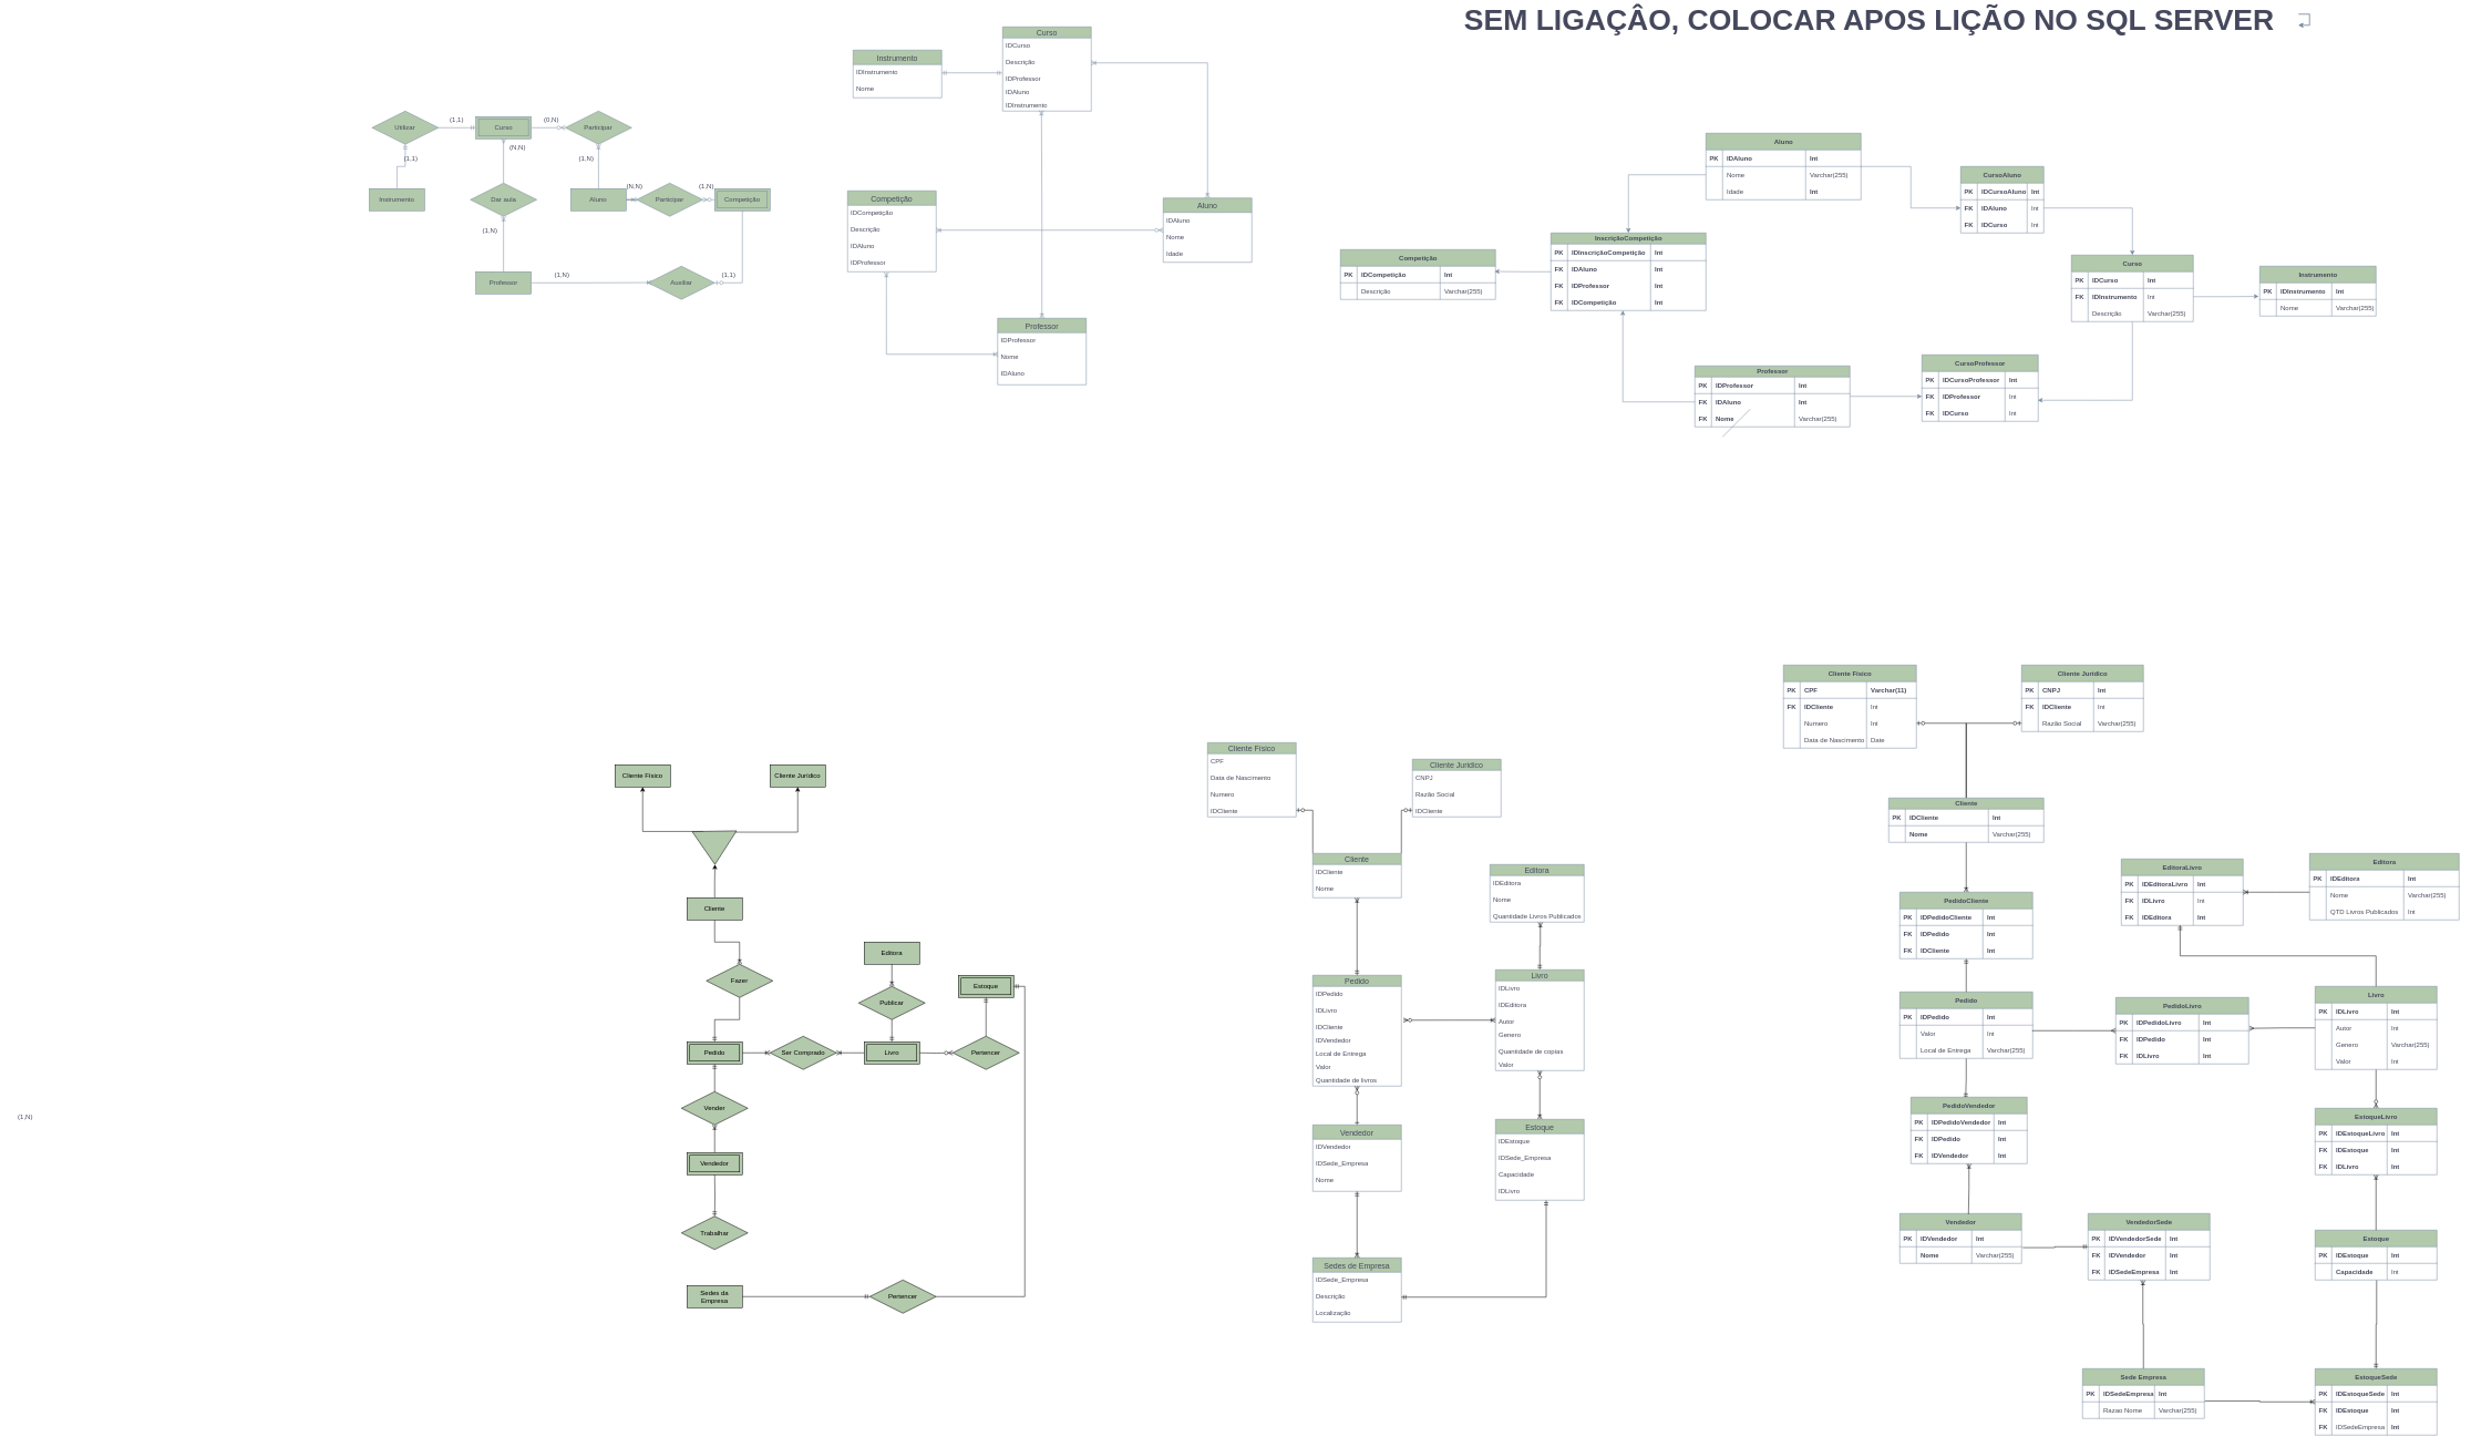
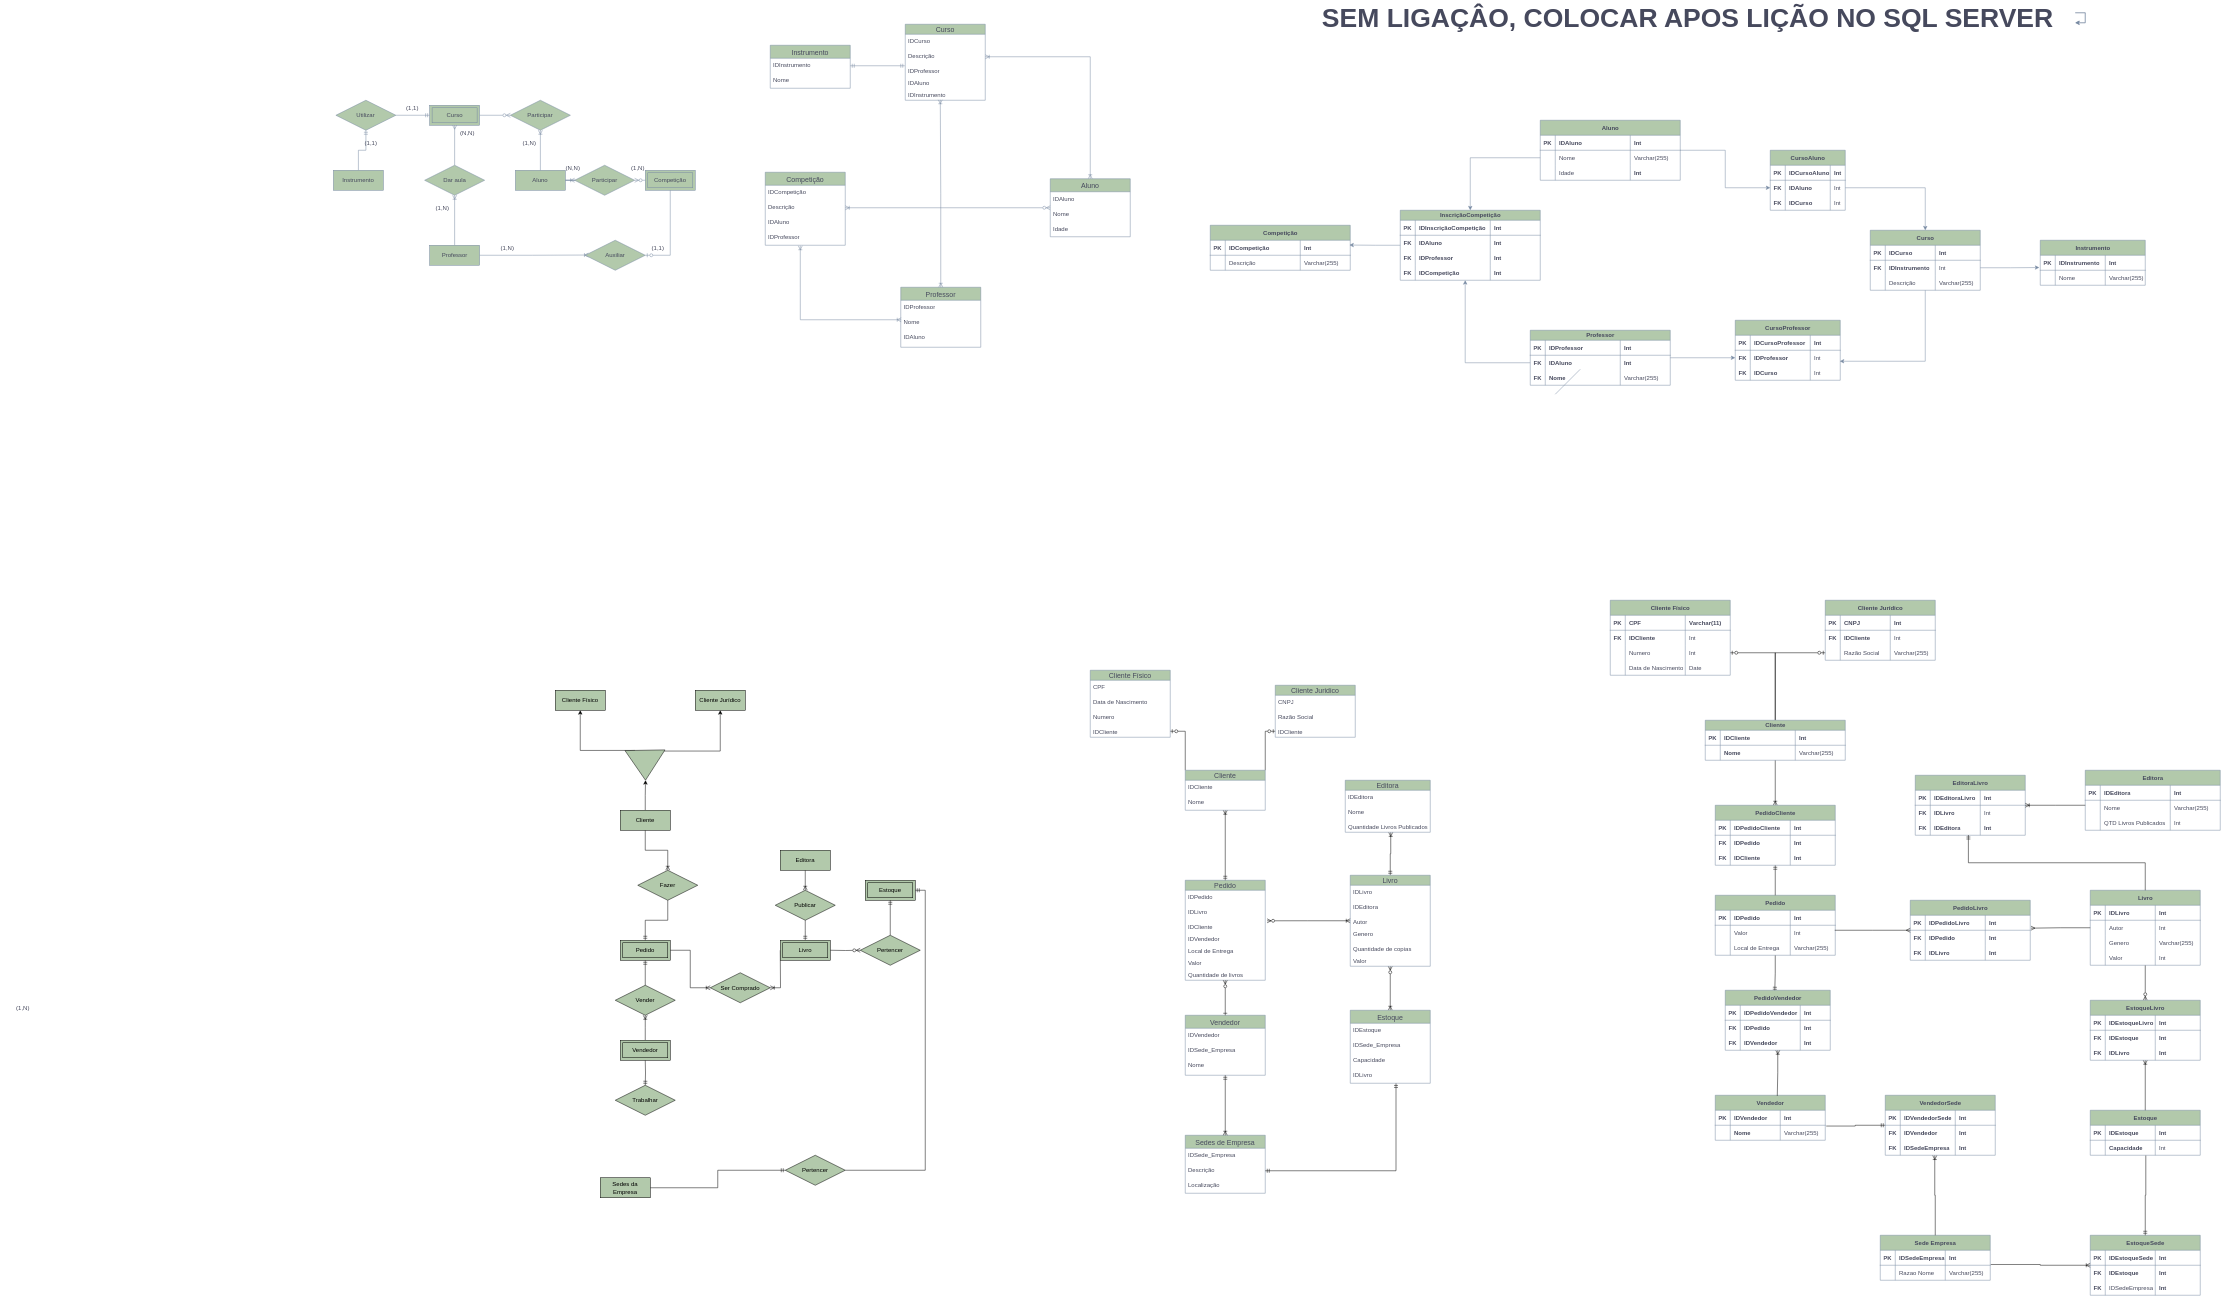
- <mxCell id="20" value="(0,N)" style="text;html=1;align=center;verticalAlign=middle;resizable=0;points=[];autosize=1;strokeColor=none;fillColor=none;labelBackgroundColor=none;fontColor=#46495D;" parent="1" vertex="1"><mxGeometry x="970.25" y="200" width="50" height="30" as="geometry" /></mxCell>
- <mxCell id="258" value="Ser Comprado" style="shape=rhombus;perimeter=rhombusPerimeter;whiteSpace=wrap;html=1;align=center;labelBackgroundColor=none;fillColor=#B2C9AB;strokeColor=#000000;fontColor=#000000;" parent="1" vertex="1"><mxGeometry x="1390" y="1870" width="120" height="60" as="geometry" /></mxCell>
+ <mxCell id="258" value="Ser Comprado" style="shape=rhombus;perimeter=rhombusPerimeter;whiteSpace=wrap;html=1;align=center;labelBackgroundColor=none;fillColor=#B2C9AB;strokeColor=#000000;fontColor=#000000;" parent="1" vertex="1"><mxGeometry x="1420" y="1945" width="120" height="60" as="geometry" /></mxCell>
- <mxCell id="176" value="Trabalhar" style="shape=rhombus;perimeter=rhombusPerimeter;whiteSpace=wrap;html=1;align=center;labelBackgroundColor=none;fillColor=#B2C9AB;strokeColor=#000000;fontColor=#000000;" parent="1" vertex="1"><mxGeometry x="1230" y="2195" width="120" height="60" as="geometry" /></mxCell>
+ <mxCell id="176" value="Trabalhar" style="shape=rhombus;perimeter=rhombusPerimeter;whiteSpace=wrap;html=1;align=center;labelBackgroundColor=none;fillColor=#B2C9AB;strokeColor=#000000;fontColor=#000000;" parent="1" vertex="1"><mxGeometry x="1230" y="2170" width="120" height="60" as="geometry" /></mxCell>
- <mxCell id="173" value="Sedes da Empresa" style="whiteSpace=wrap;html=1;align=center;labelBackgroundColor=none;fillColor=#B2C9AB;strokeColor=#000000;fontColor=#000000;" parent="1" vertex="1"><mxGeometry x="1240" y="2320" width="100" height="40" as="geometry" /></mxCell>
+ <mxCell id="173" value="Sedes da Empresa" style="whiteSpace=wrap;html=1;align=center;labelBackgroundColor=none;fillColor=#B2C9AB;strokeColor=#000000;fontColor=#000000;" parent="1" vertex="1"><mxGeometry x="1200" y="2355" width="100" height="40" as="geometry" /></mxCell>
